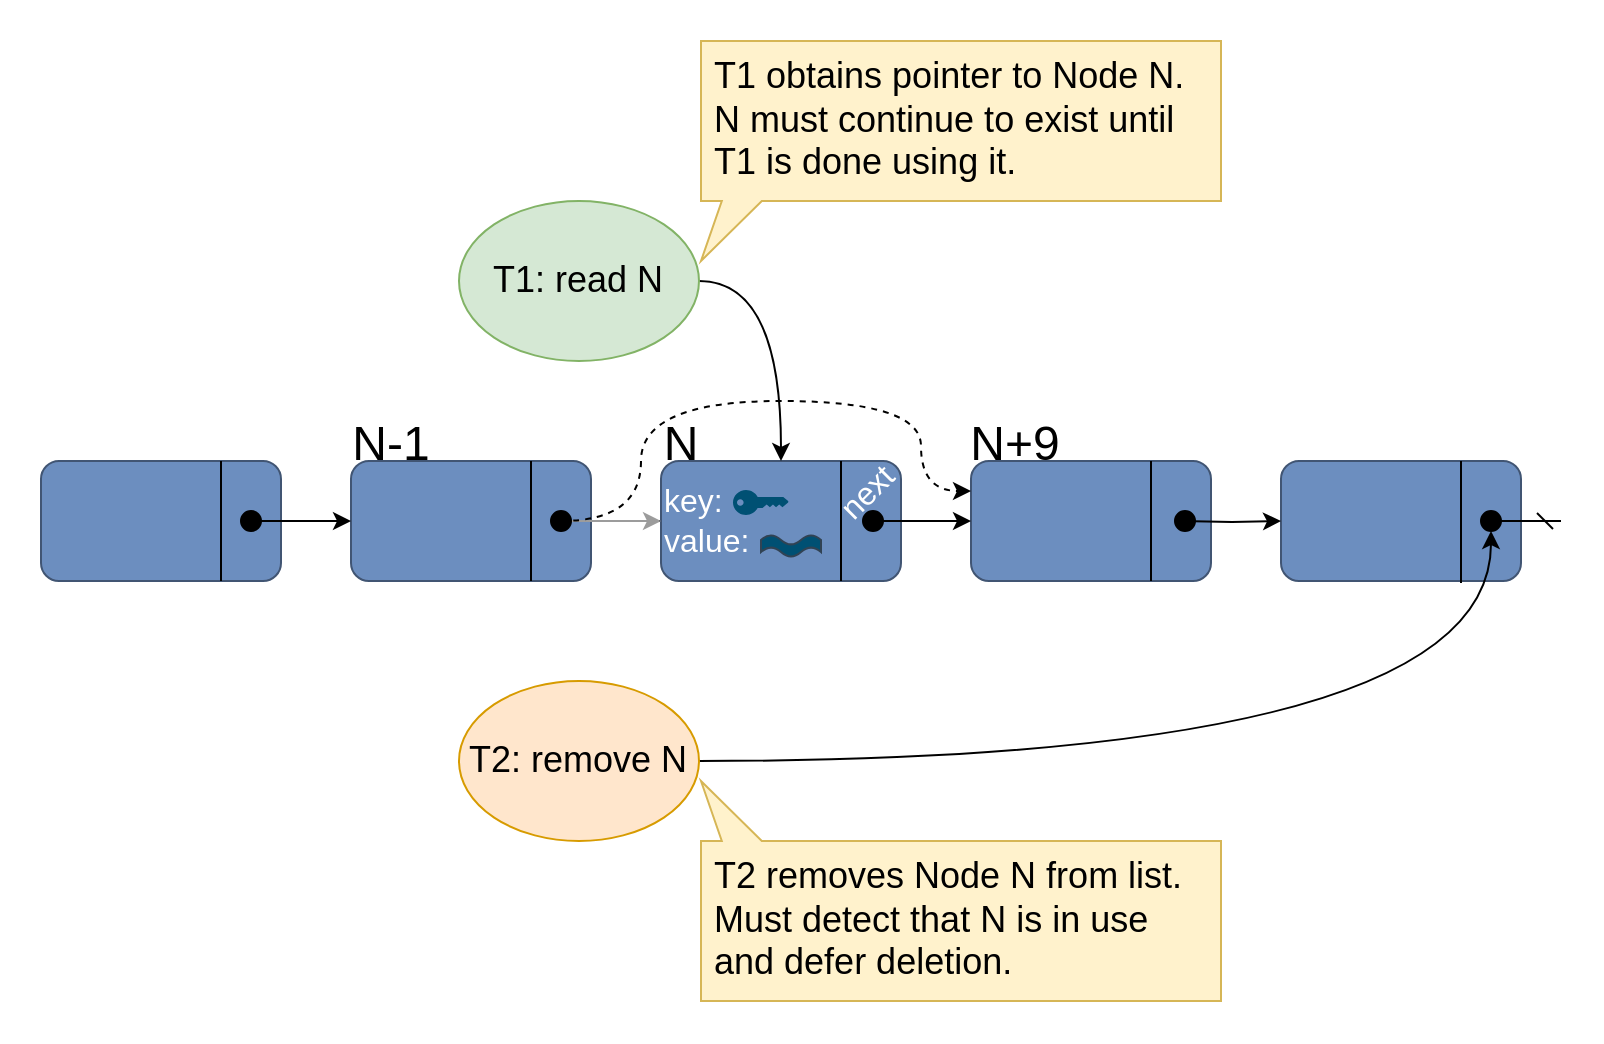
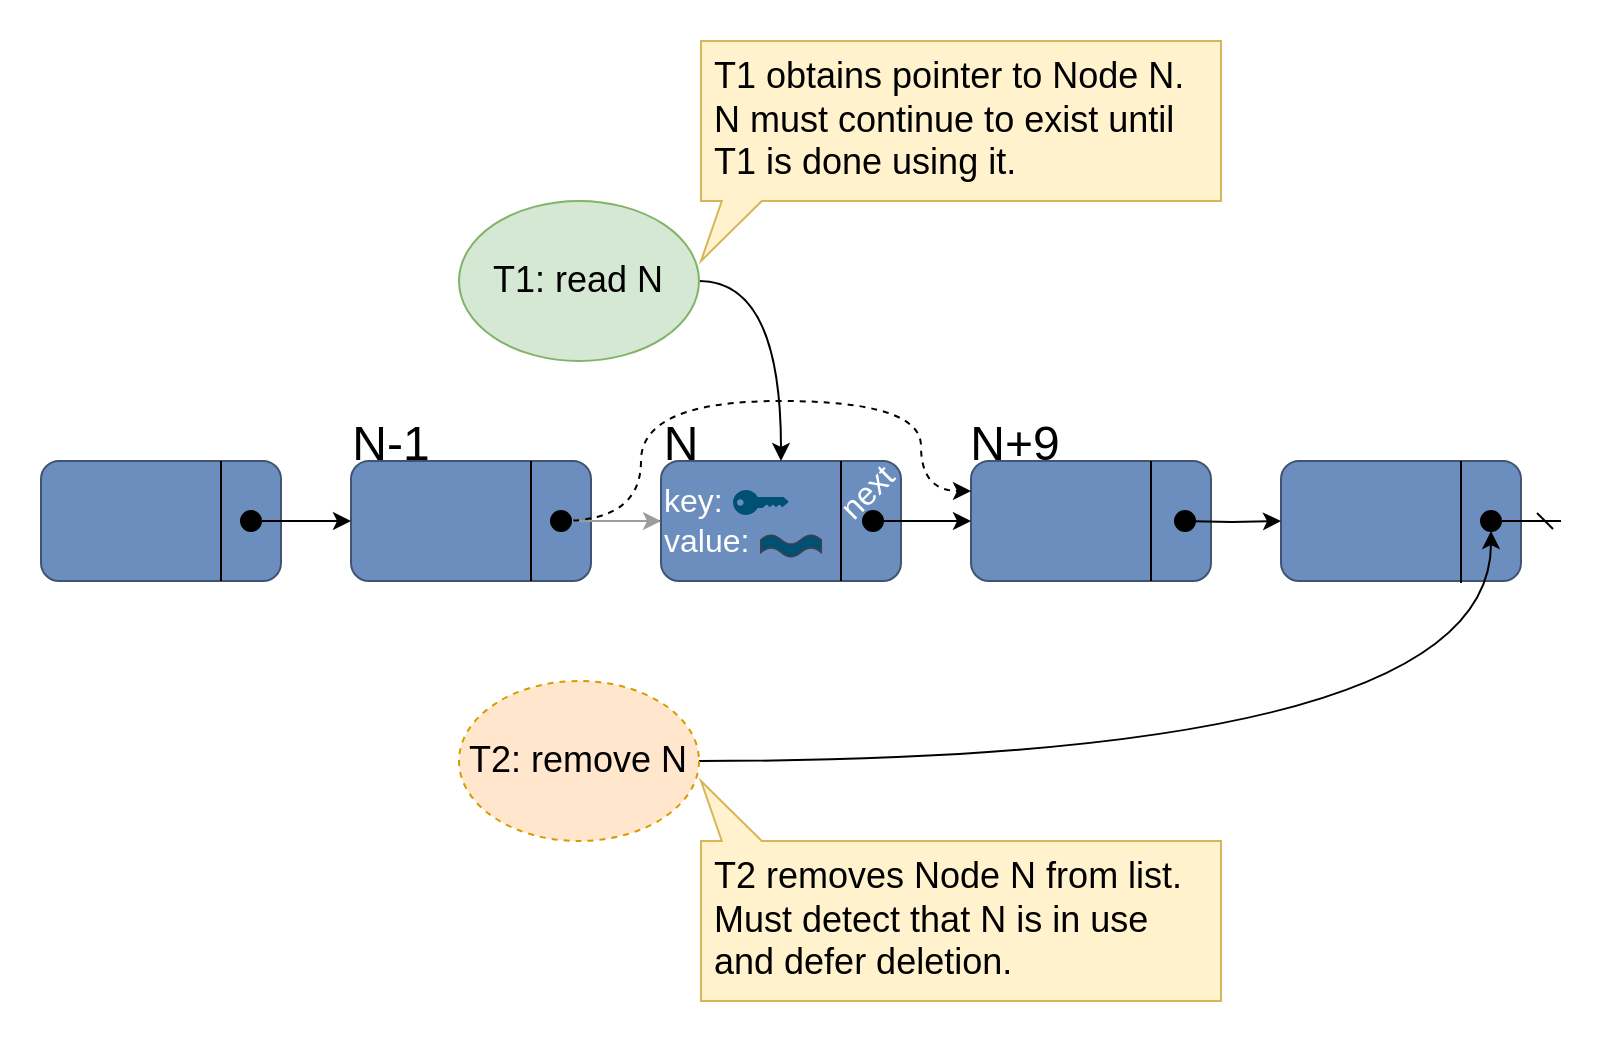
- <mxCell id="11" value="&lt;font style=&quot;font-size: 18px;&quot;&gt;T2: remove N&lt;/font&gt;" style="ellipse;whiteSpace=wrap;html=1;fillColor=#ffe6cc;strokeColor=#d79b00;" vertex="1" parent="1"><mxGeometry x="229" y="340" width="120" height="80" as="geometry" /></mxCell>
+ <mxCell id="11" value="&lt;font style=&quot;font-size: 18px;&quot;&gt;T2: remove N&lt;/font&gt;" style="ellipse;whiteSpace=wrap;html=1;fillColor=#ffe6cc;strokeColor=#d79b00;dashed=1;" vertex="1" parent="1"><mxGeometry x="229" y="340" width="120" height="80" as="geometry" /></mxCell>
